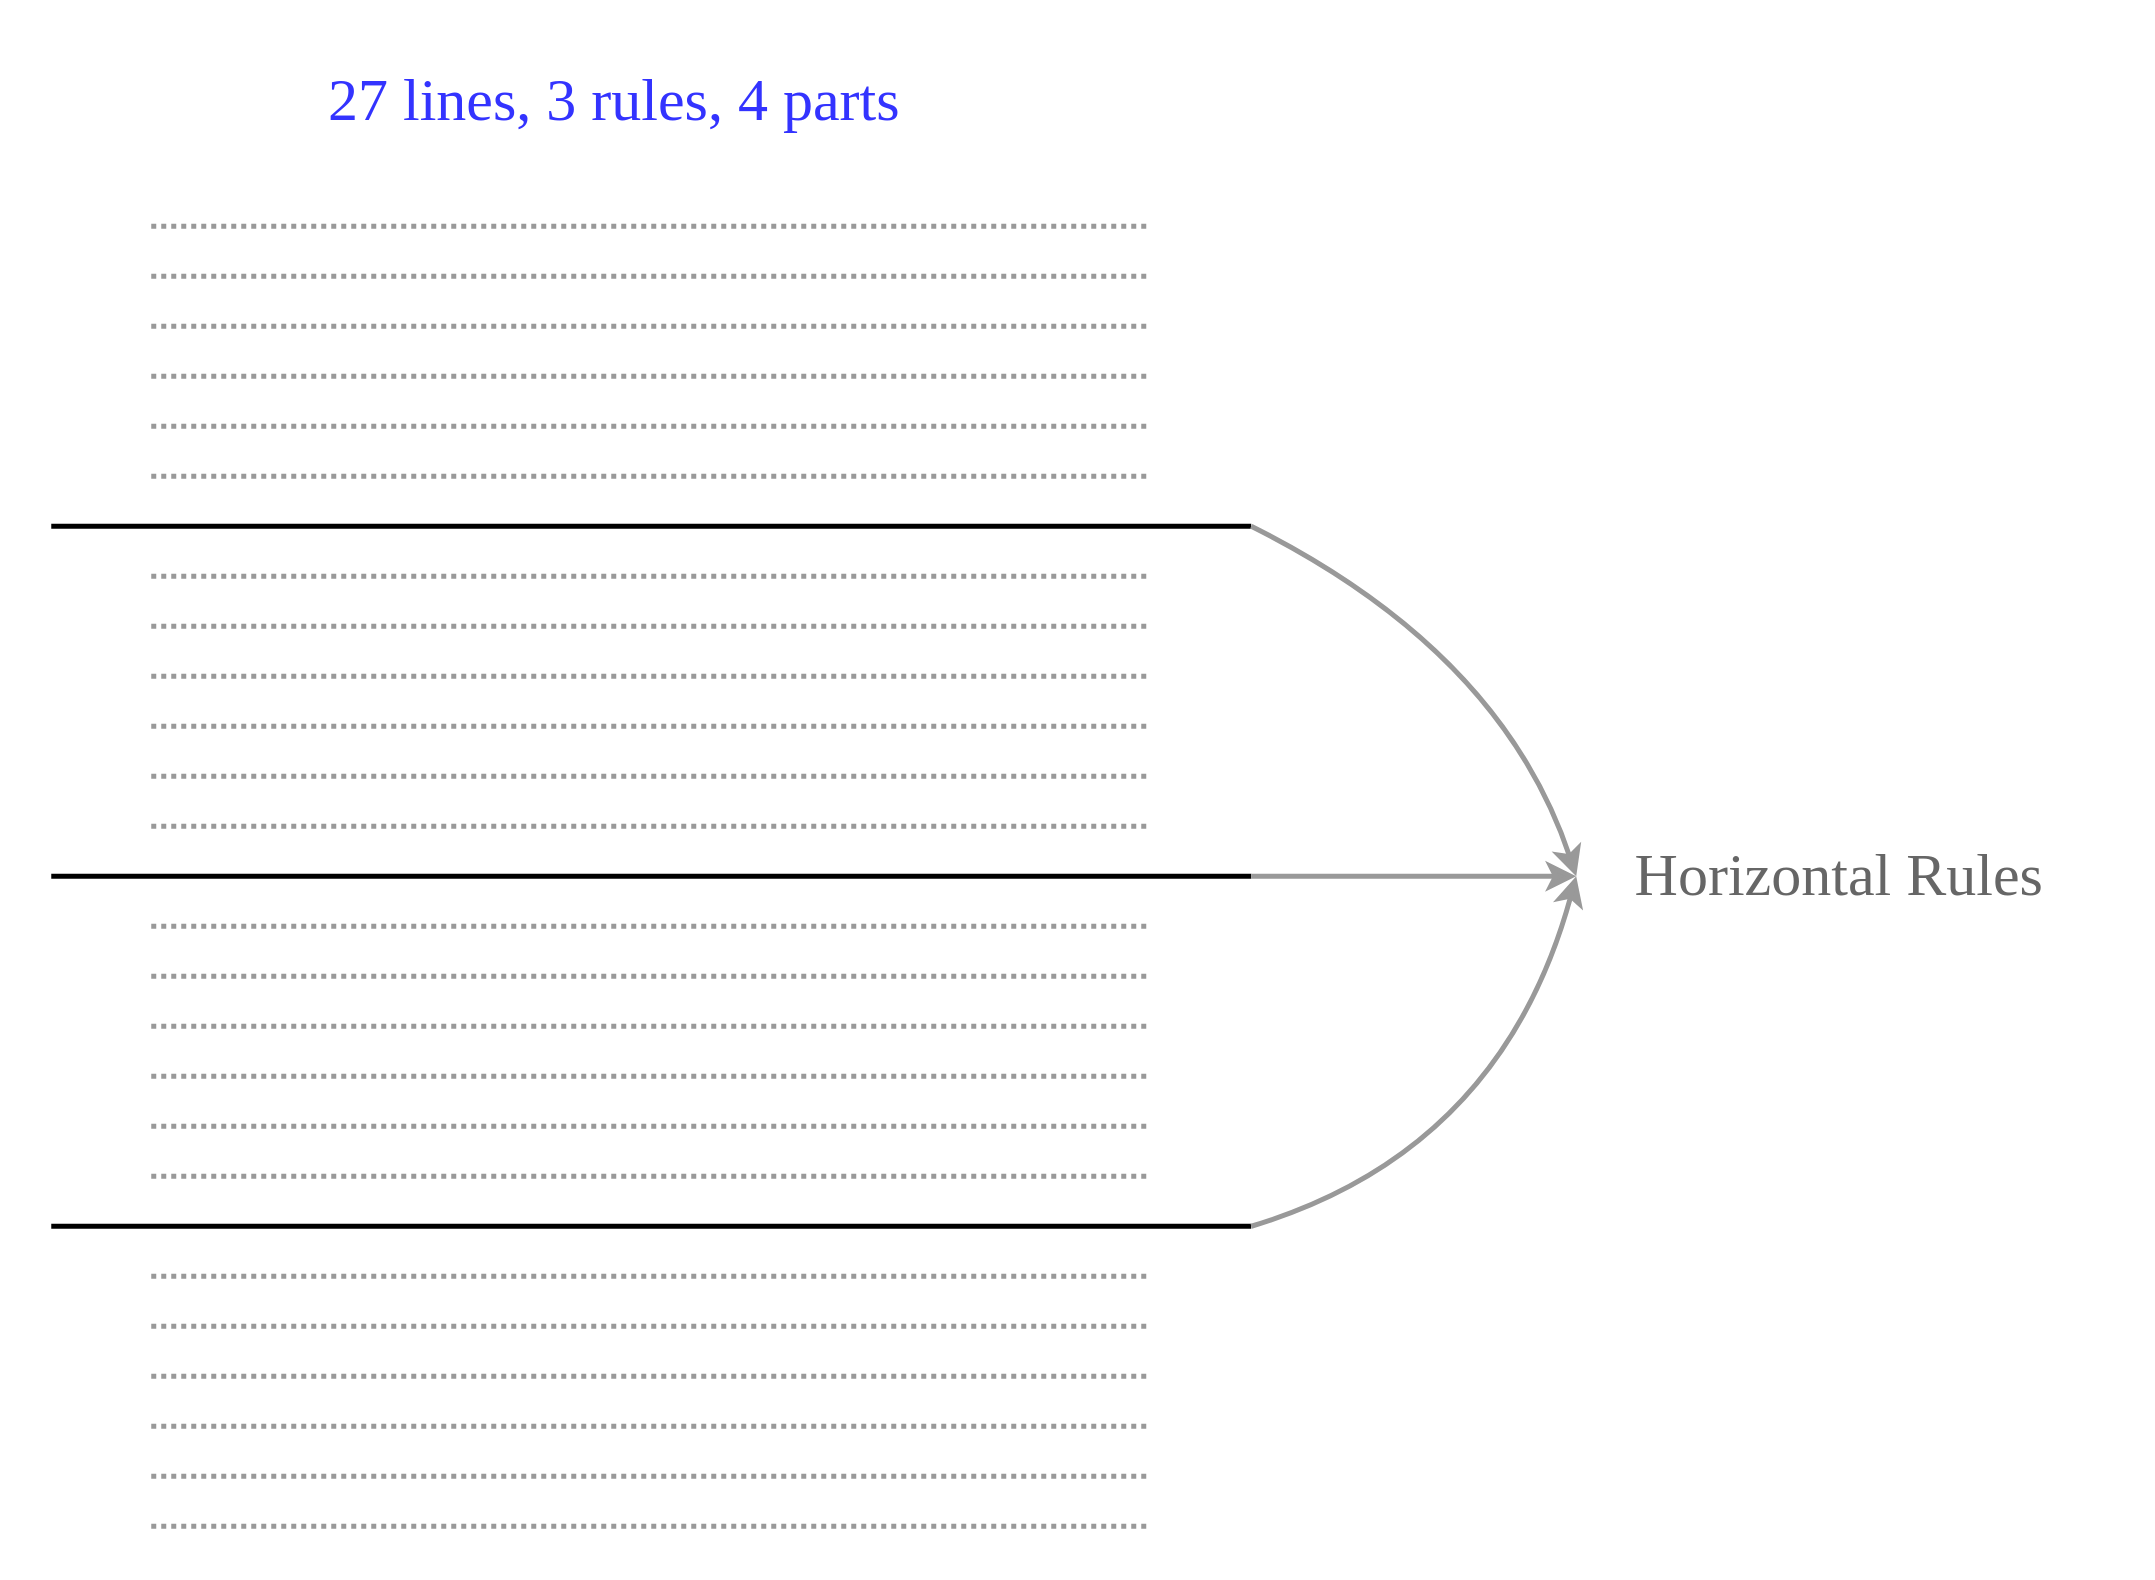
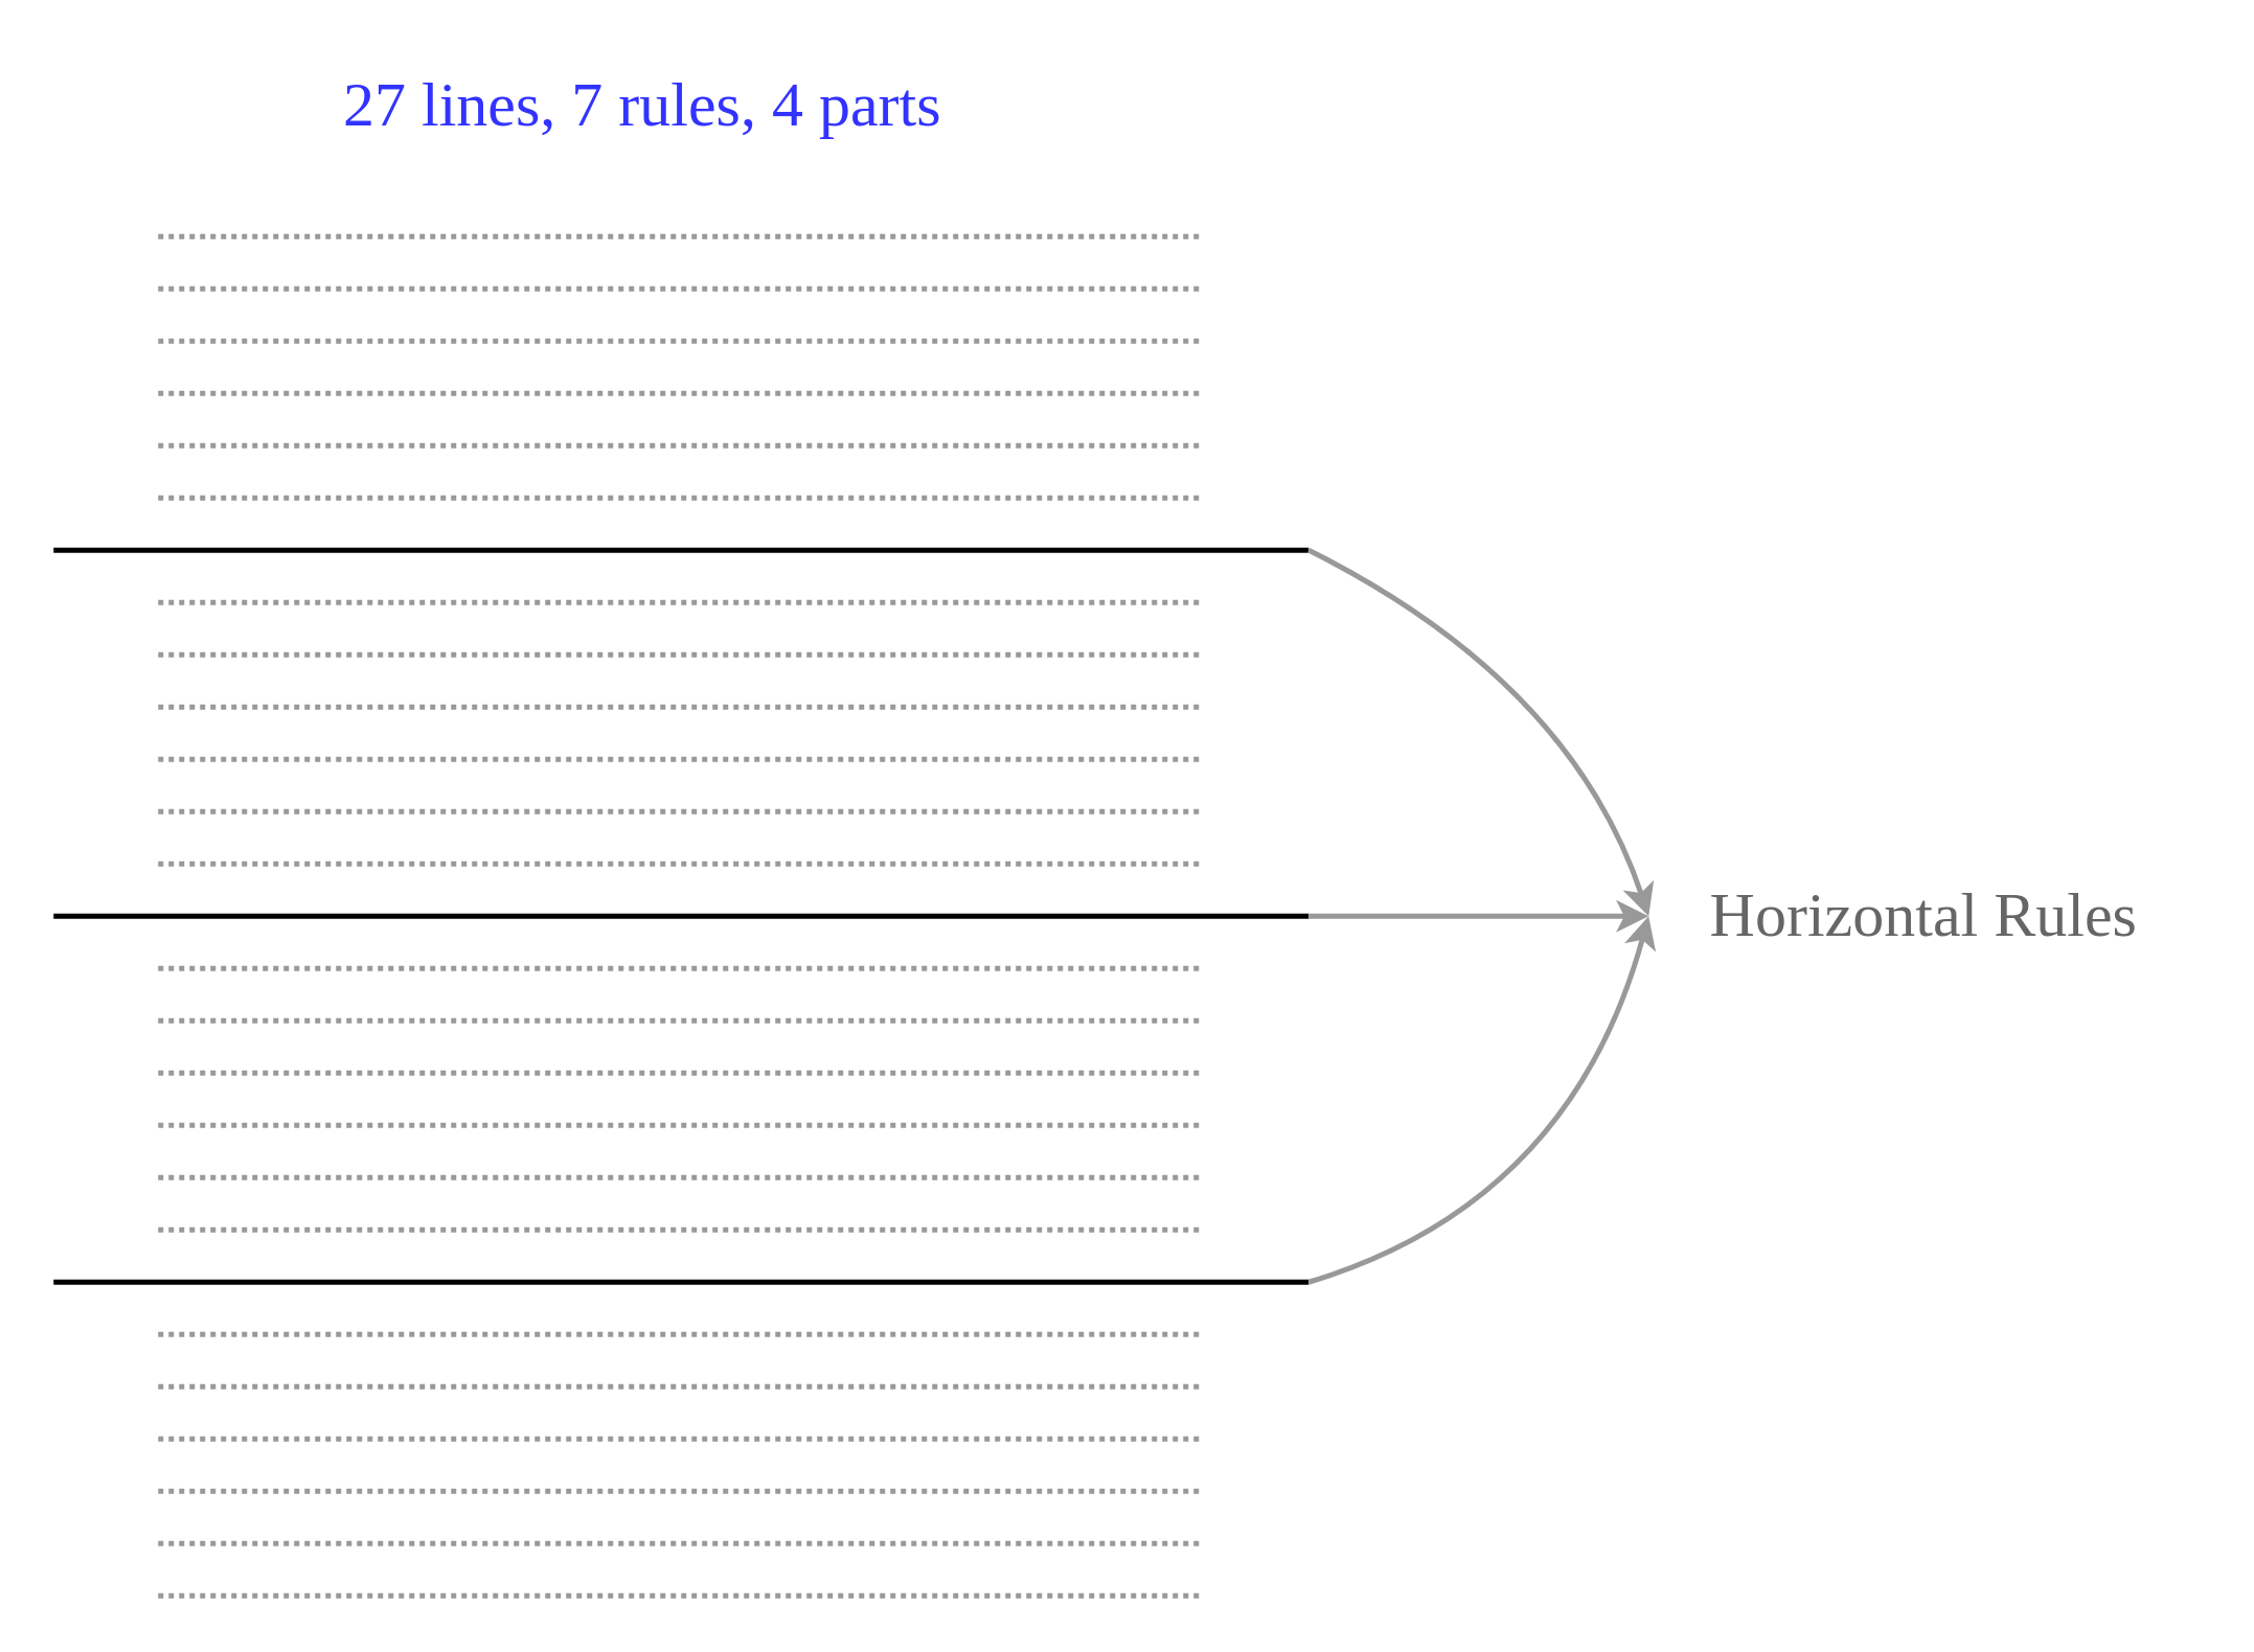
- <mxCell id="33" value="&lt;font color=&quot;#3333ff&quot;&gt;27 lines, 3 rules, 4 parts&lt;/font&gt;" style="text;html=1;align=center;verticalAlign=middle;resizable=0;points=[];autosize=1;strokeColor=none;fillColor=none;fontSize=24;fontFamily=Comic Sans MS;fontColor=#666666;" vertex="1" parent="1"><mxGeometry x="95" y="20" width="300" height="40" as="geometry" /></mxCell>
+ <mxCell id="33" value="&lt;font color=&quot;#3333ff&quot;&gt;27 lines, 7 rules, 4 parts&lt;/font&gt;" style="text;html=1;align=center;verticalAlign=middle;resizable=0;points=[];autosize=1;strokeColor=none;fillColor=none;fontSize=24;fontFamily=Comic Sans MS;fontColor=#666666;" vertex="1" parent="1"><mxGeometry x="95" y="20" width="300" height="40" as="geometry" /></mxCell>
